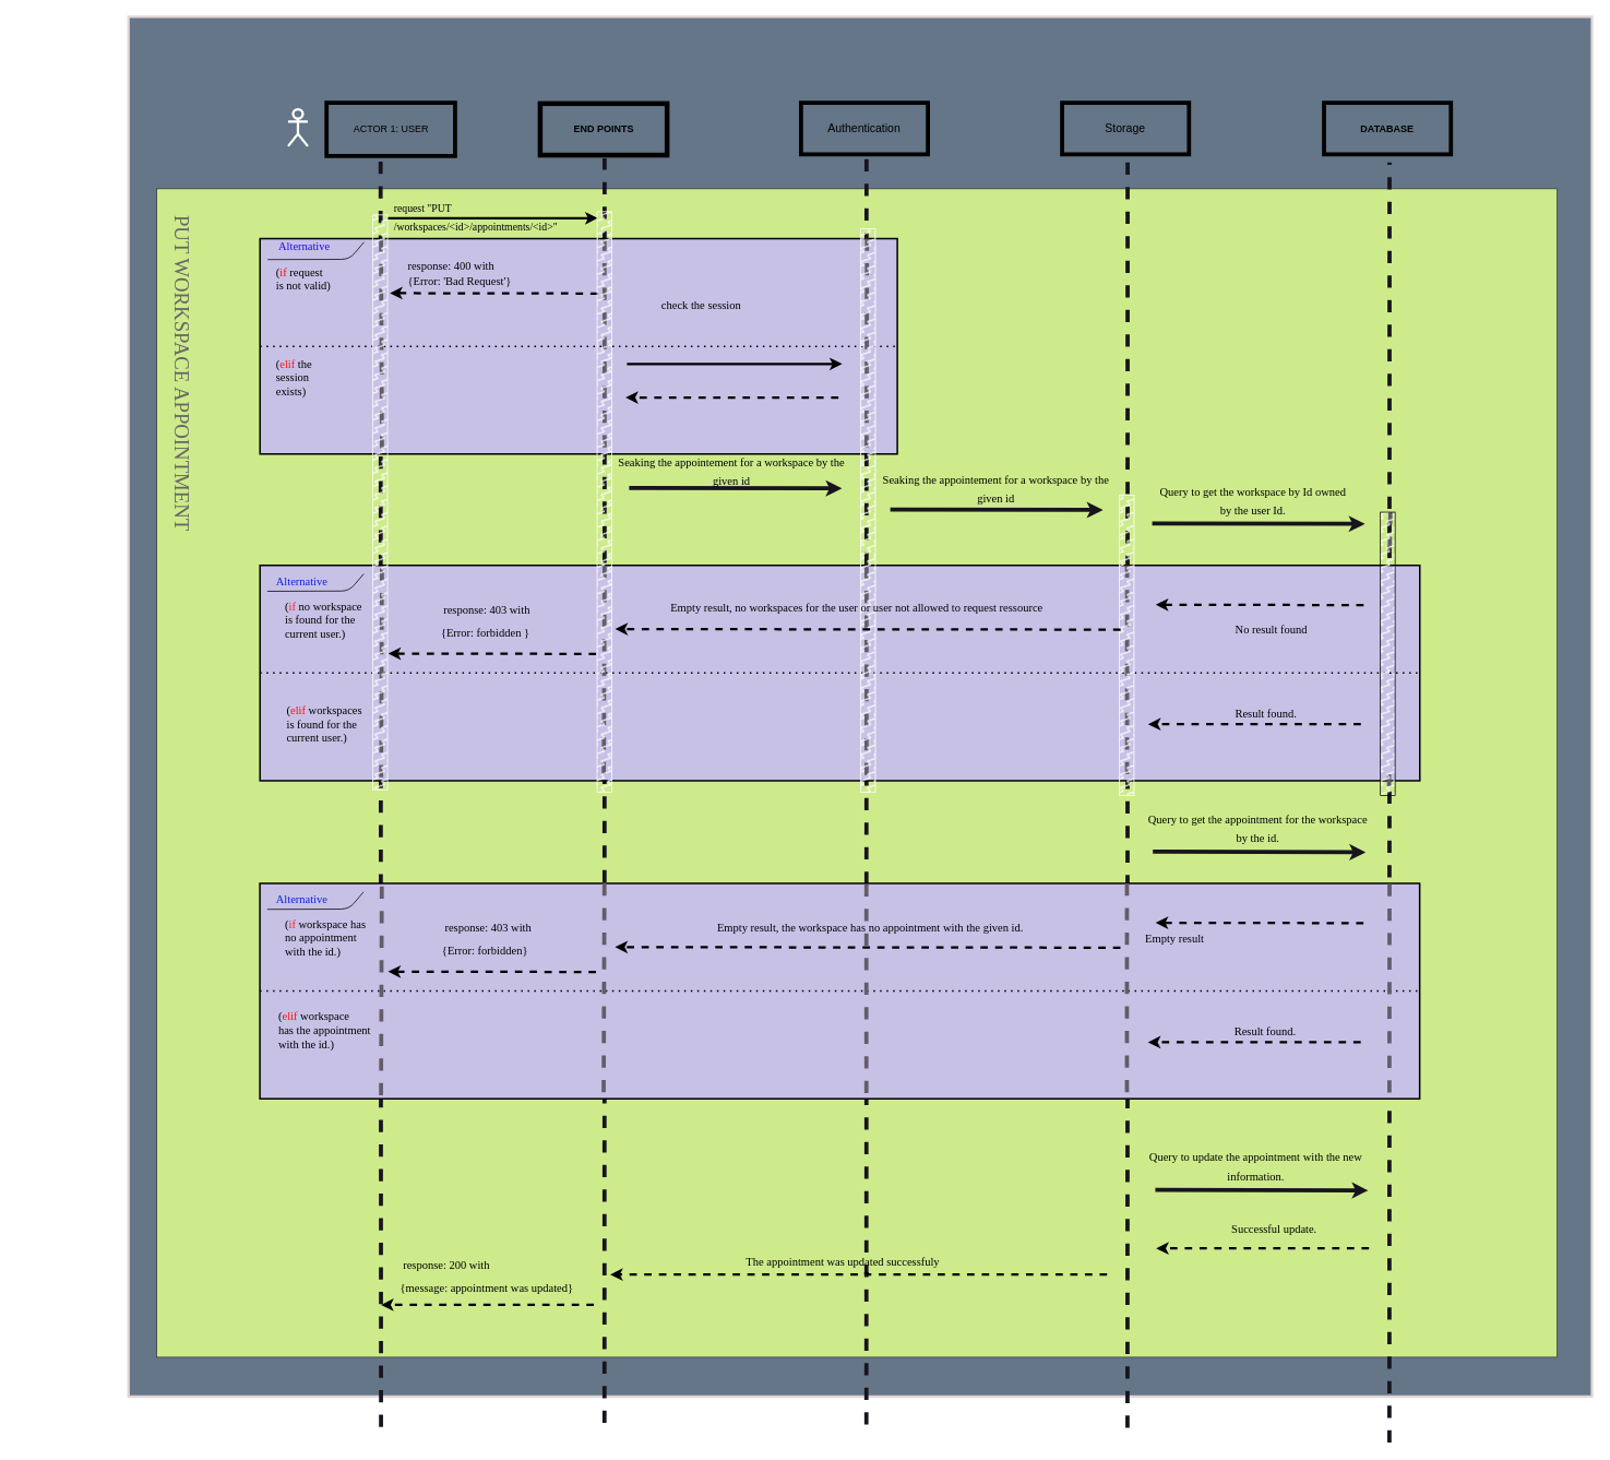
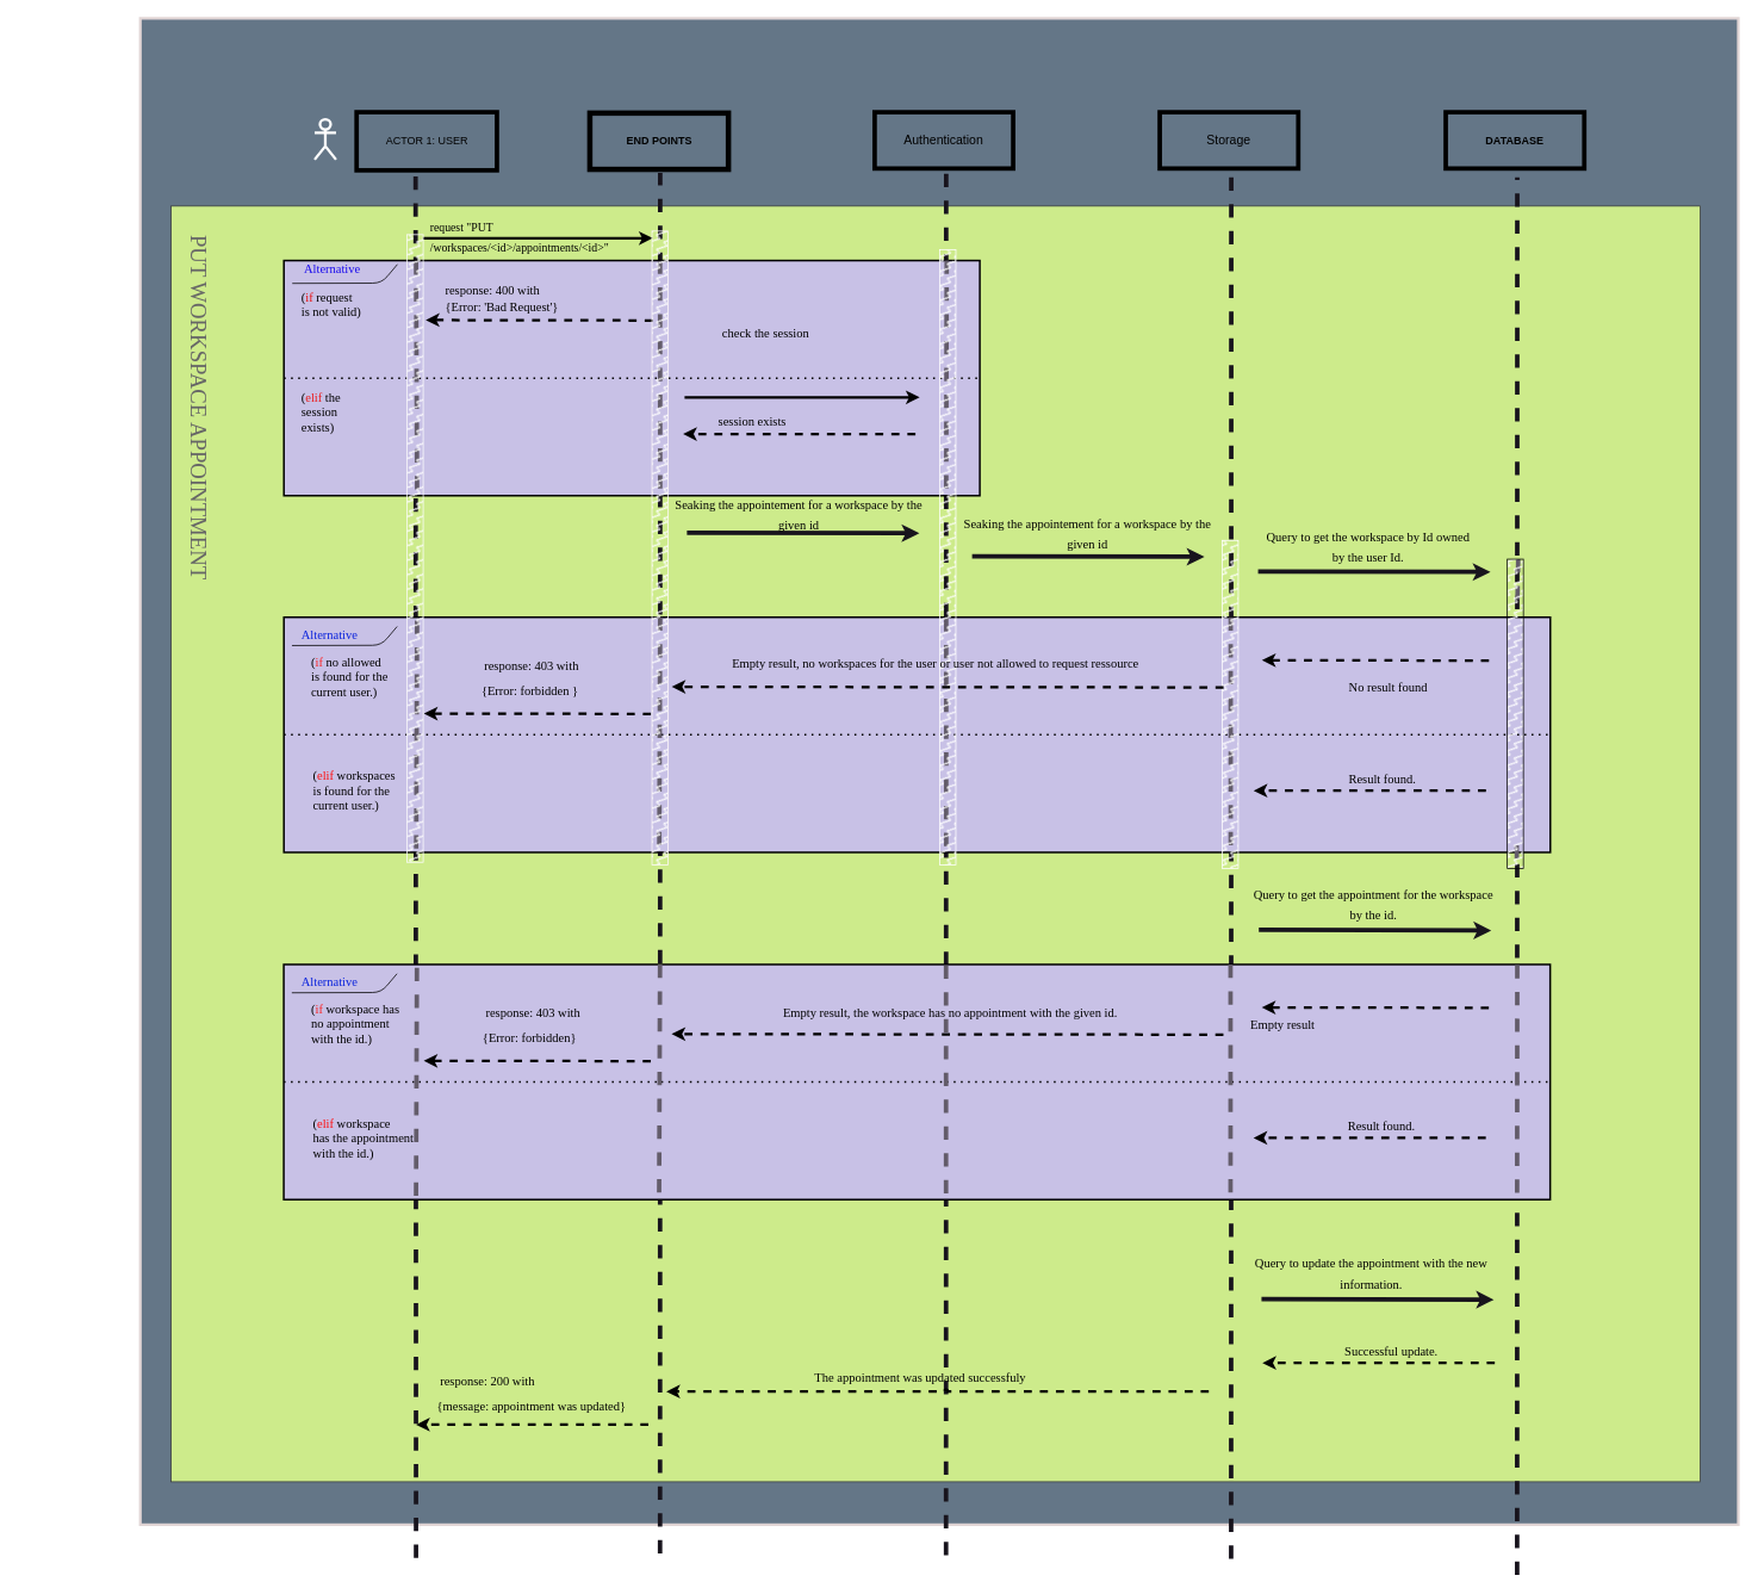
+ <mxCell id="21" value="&lt;font face=&quot;Verdana&quot;&gt;&lt;span style=&quot;font-size: 14px;&quot;&gt;session exists&lt;/span&gt;&lt;/font&gt;" style="text;html=1;align=center;verticalAlign=middle;resizable=0;points=[];autosize=1;strokeColor=none;fillColor=none;fontSize=22;fontColor=#000000;" parent="1" vertex="1"><mxGeometry x="783.806" y="449.95" width="115" height="39" as="geometry" /></mxCell>
- <mxCell id="45" value="(&lt;font color=&quot;#fc2223&quot;&gt;if&lt;/font&gt;&amp;nbsp;no workspace&lt;br&gt;is found for the &lt;br&gt;current user.)" style="text;html=1;align=left;verticalAlign=middle;resizable=0;points=[];autosize=1;strokeColor=none;fillColor=none;fontSize=14;fontFamily=Verdana;fontColor=#000000;" parent="1" vertex="1"><mxGeometry x="346.16" y="726.647" width="112" height="62" as="geometry" /></mxCell>
+ <mxCell id="45" value="(&lt;font color=&quot;#fc2223&quot;&gt;if&lt;/font&gt;&amp;nbsp;no allowed&lt;br&gt;is found for the &lt;br&gt;current user.)" style="text;html=1;align=left;verticalAlign=middle;resizable=0;points=[];autosize=1;strokeColor=none;fillColor=none;fontSize=14;fontFamily=Verdana;fontColor=#000000;" parent="1" vertex="1"><mxGeometry x="346.16" y="726.647" width="112" height="62" as="geometry" /></mxCell>
- <mxCell id="78" value="(&lt;font color=&quot;#ff0a0a&quot;&gt;elif&lt;/font&gt;&amp;nbsp;workspace &lt;br&gt;has the appointment&lt;br&gt;with the id.)" style="text;html=1;align=left;verticalAlign=middle;resizable=0;points=[];autosize=1;strokeColor=none;fillColor=none;fontSize=14;fontFamily=Verdana;fontColor=#000000;" parent="1" vertex="1"><mxGeometry x="338" y="1227.699" width="131" height="62" as="geometry" /></mxCell>
+ <mxCell id="78" value="(&lt;font color=&quot;#ff0a0a&quot;&gt;elif&lt;/font&gt;&amp;nbsp;workspace &lt;br&gt;has the appointment&lt;br&gt;with the id.)" style="text;html=1;align=left;verticalAlign=middle;resizable=0;points=[];autosize=1;strokeColor=none;fillColor=none;fontSize=14;fontFamily=Verdana;fontColor=#000000;" parent="1" vertex="1"><mxGeometry x="348" y="1242.699" width="131" height="62" as="geometry" /></mxCell>
- <mxCell id="88" value="&lt;font face=&quot;Verdana&quot;&gt;&lt;span style=&quot;font-size: 14px;&quot;&gt;Successful update.&lt;/span&gt;&lt;/font&gt;" style="text;html=1;align=center;verticalAlign=middle;resizable=0;points=[];autosize=1;strokeColor=none;fillColor=none;fontSize=22;fontColor=#000000;" parent="1" vertex="1"><mxGeometry x="1494.996" y="1479" width="122" height="40" as="geometry" /></mxCell>
+ <mxCell id="88" value="&lt;font face=&quot;Verdana&quot;&gt;&lt;span style=&quot;font-size: 14px;&quot;&gt;Successful update.&lt;/span&gt;&lt;/font&gt;" style="text;html=1;align=center;verticalAlign=middle;resizable=0;points=[];autosize=1;strokeColor=none;fillColor=none;fontSize=22;fontColor=#000000;" parent="1" vertex="1"><mxGeometry x="1494.996" y="1489" width="122" height="40" as="geometry" /></mxCell>
